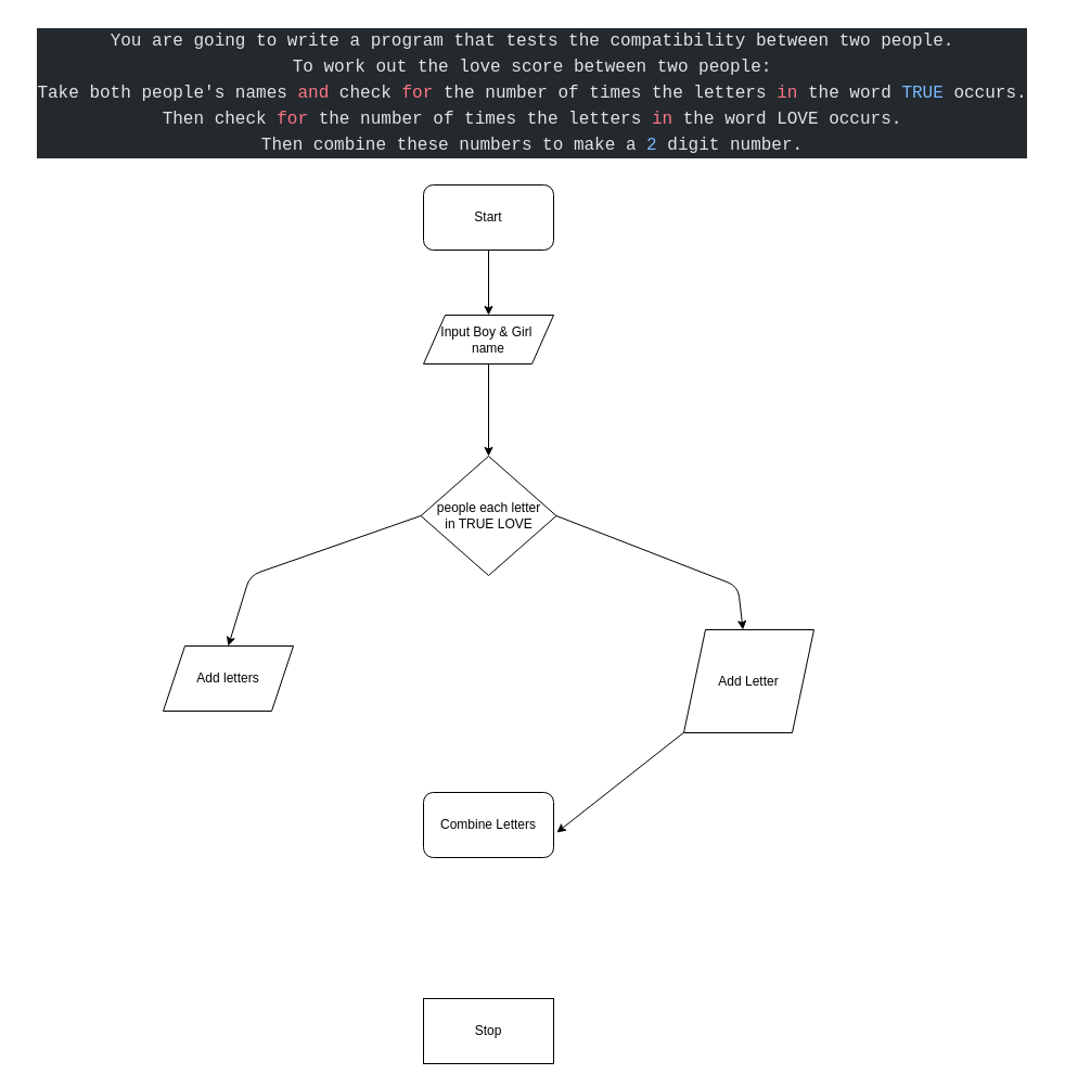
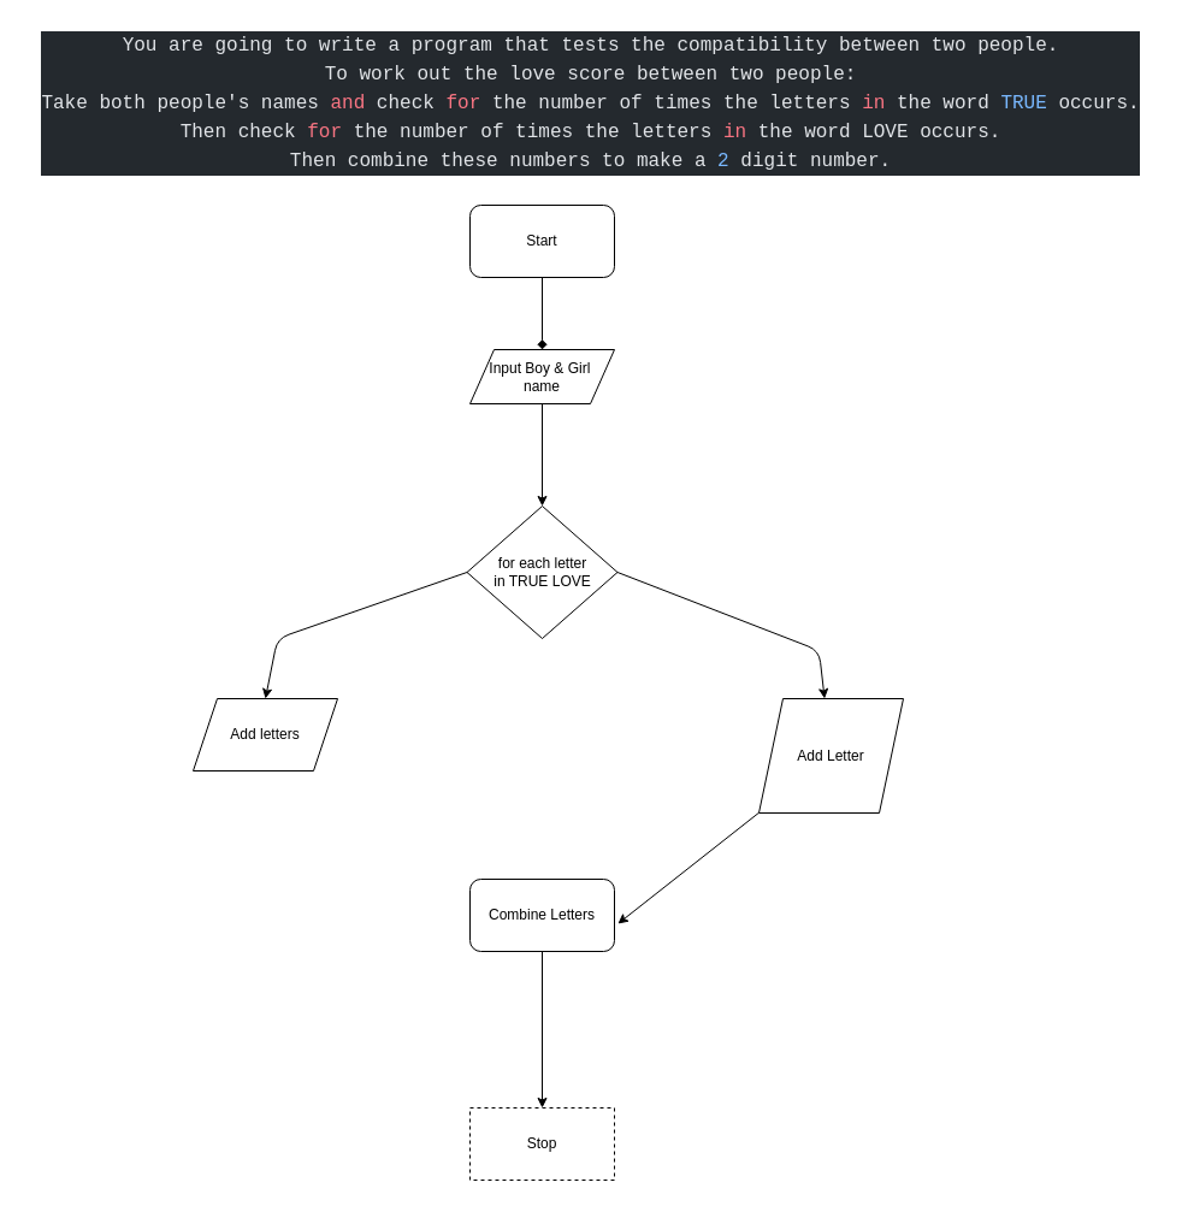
- <mxCell id="3" style="edgeStyle=none;html=1;" edge="1" parent="1" source="4" target="6"><mxGeometry relative="1" as="geometry" /></mxCell>
+ <mxCell id="3" style="edgeStyle=none;html=1;endArrow=diamond;" edge="1" parent="1" source="4" target="6"><mxGeometry relative="1" as="geometry" /></mxCell>
- <mxCell id="8" value="people each letter&lt;br&gt;in TRUE LOVE" style="rhombus;whiteSpace=wrap;html=1;" vertex="1" parent="1"><mxGeometry x="387.5" y="420" width="125" height="110" as="geometry" /></mxCell>
+ <mxCell id="8" value="for each letter&lt;br&gt;in TRUE LOVE" style="rhombus;whiteSpace=wrap;html=1;" vertex="1" parent="1"><mxGeometry x="387.5" y="420" width="125" height="110" as="geometry" /></mxCell>
- <mxCell id="9" value="Add letters" style="shape=parallelogram;perimeter=parallelogramPerimeter;whiteSpace=wrap;html=1;fixedSize=1;" vertex="1" parent="1"><mxGeometry x="150" y="595" width="120" height="60" as="geometry" /></mxCell>
+ <mxCell id="9" value="Add letters" style="shape=parallelogram;perimeter=parallelogramPerimeter;whiteSpace=wrap;html=1;fixedSize=1;" vertex="1" parent="1"><mxGeometry x="160" y="580" width="120" height="60" as="geometry" /></mxCell>
+ <mxCell id="12" style="edgeStyle=none;html=1;entryX=0.5;entryY=0;entryDx=0;entryDy=0;" edge="1" parent="1" source="13" target="14"><mxGeometry relative="1" as="geometry" /></mxCell>
- <mxCell id="14" value="Stop" style="whiteSpace=wrap;html=1;" vertex="1" parent="1"><mxGeometry x="390" y="920" width="120" height="60" as="geometry" /></mxCell>
+ <mxCell id="14" value="Stop" style="whiteSpace=wrap;html=1;dashed=1;" vertex="1" parent="1"><mxGeometry x="390" y="920" width="120" height="60" as="geometry" /></mxCell>
